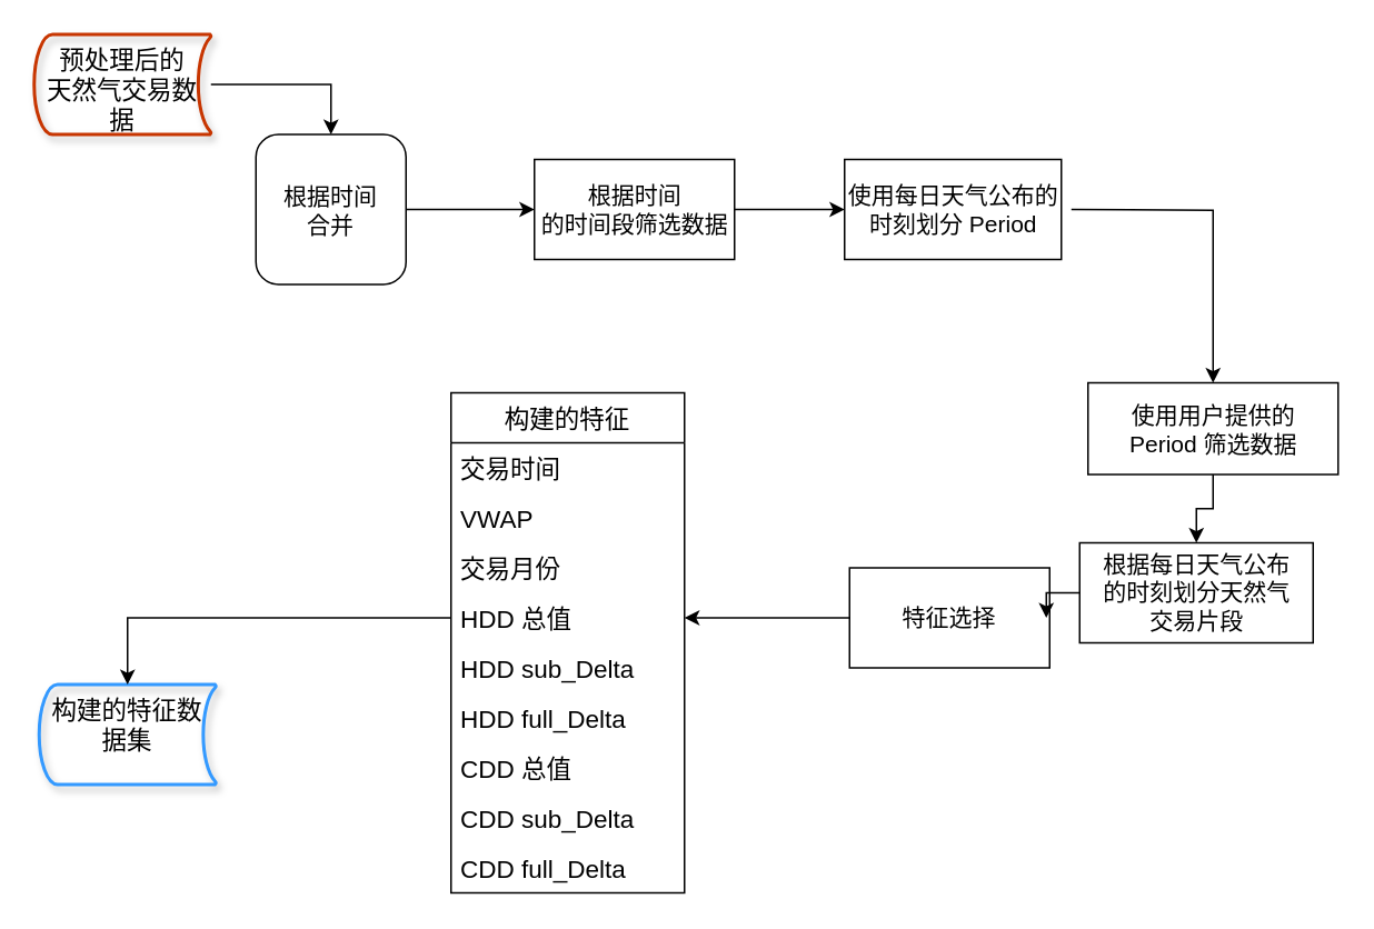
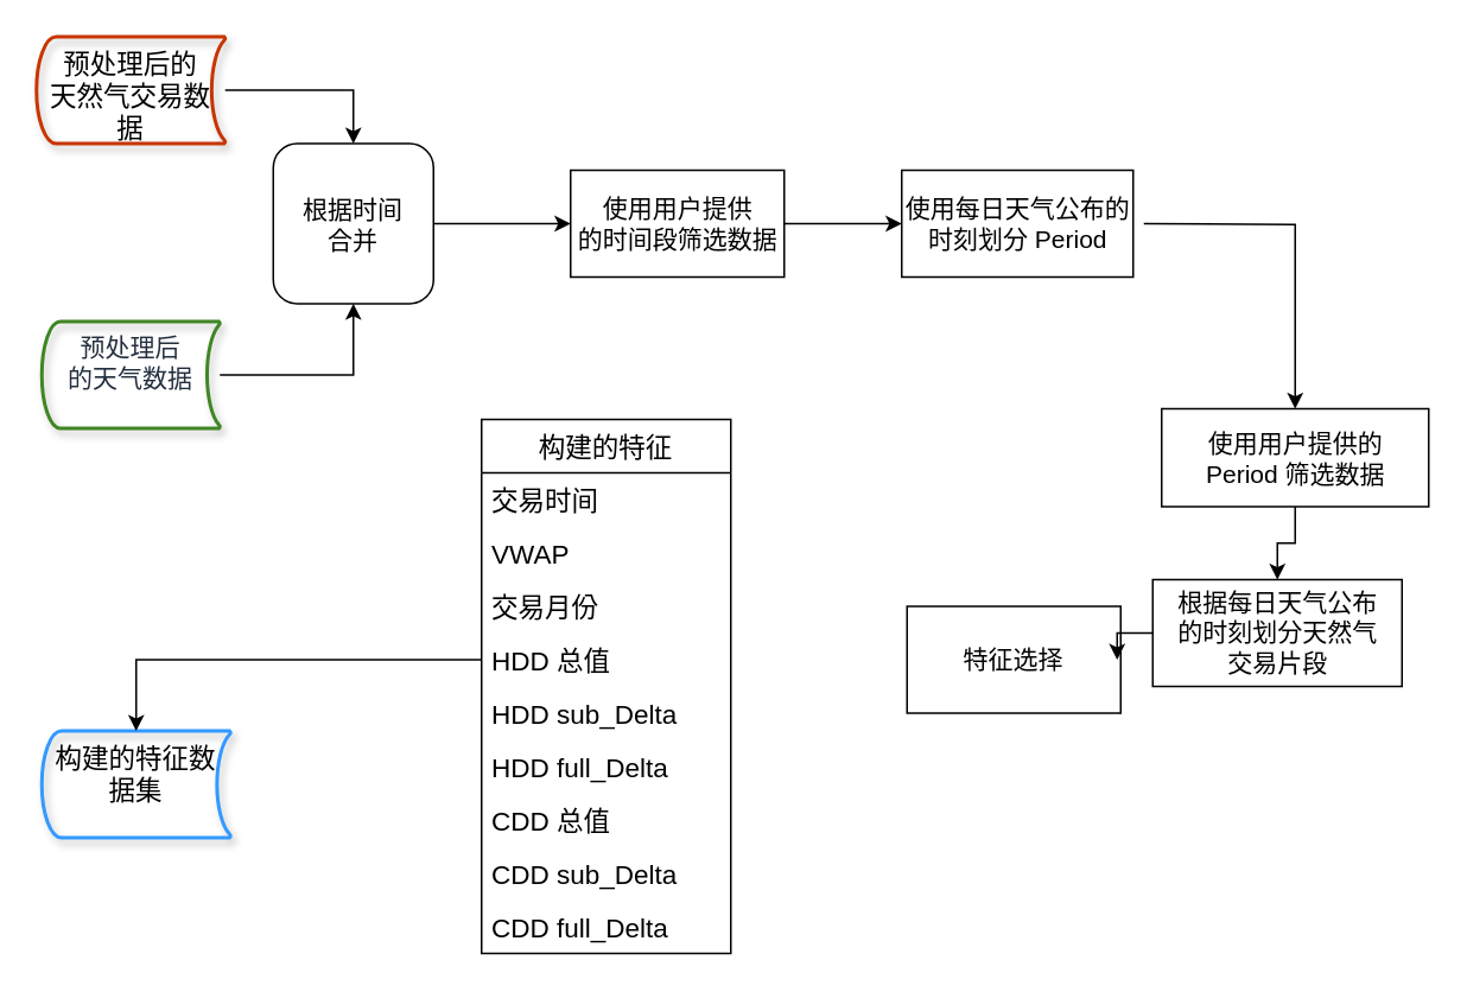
- <mxCell id="11" value="根据时间&lt;br style=&quot;font-size: 14px&quot;&gt;的时间段筛选数据" style="html=1;dashed=0;whitespace=wrap;fontSize=14;" vertex="1" parent="1"><mxGeometry x="320" y="95" width="120" height="60" as="geometry" /></mxCell>
+ <mxCell id="11" value="使用用户提供&lt;br style=&quot;font-size: 14px&quot;&gt;的时间段筛选数据" style="html=1;dashed=0;whitespace=wrap;fontSize=14;" vertex="1" parent="1"><mxGeometry x="320" y="95" width="120" height="60" as="geometry" /></mxCell>
+ <mxCell id="5" value="预处理后&lt;br&gt;的天气数据" style="strokeWidth=2;html=1;shape=mxgraph.flowchart.stored_data;whiteSpace=wrap;shadow=1;fillColor=none;gradientColor=none;verticalAlign=top;strokeColor=#3F8624;fontColor=#232F3E;sketch=0;dashed=0;fontStyle=0;fontSize=14;" vertex="1" parent="1"><mxGeometry x="23" y="180" width="100" height="60" as="geometry" /></mxCell>
+ <mxCell id="4" style="edgeStyle=orthogonalEdgeStyle;rounded=0;orthogonalLoop=1;jettySize=auto;html=1;entryX=0.5;entryY=1;entryDx=0;entryDy=0;" edge="1" parent="1" source="5" target="9"><mxGeometry relative="1" as="geometry" /></mxCell>
- <mxCell id="24" style="edgeStyle=orthogonalEdgeStyle;rounded=0;orthogonalLoop=1;jettySize=auto;html=1;fontSize=14;" edge="1" parent="1" source="25" target="18"><mxGeometry relative="1" as="geometry" /></mxCell>
